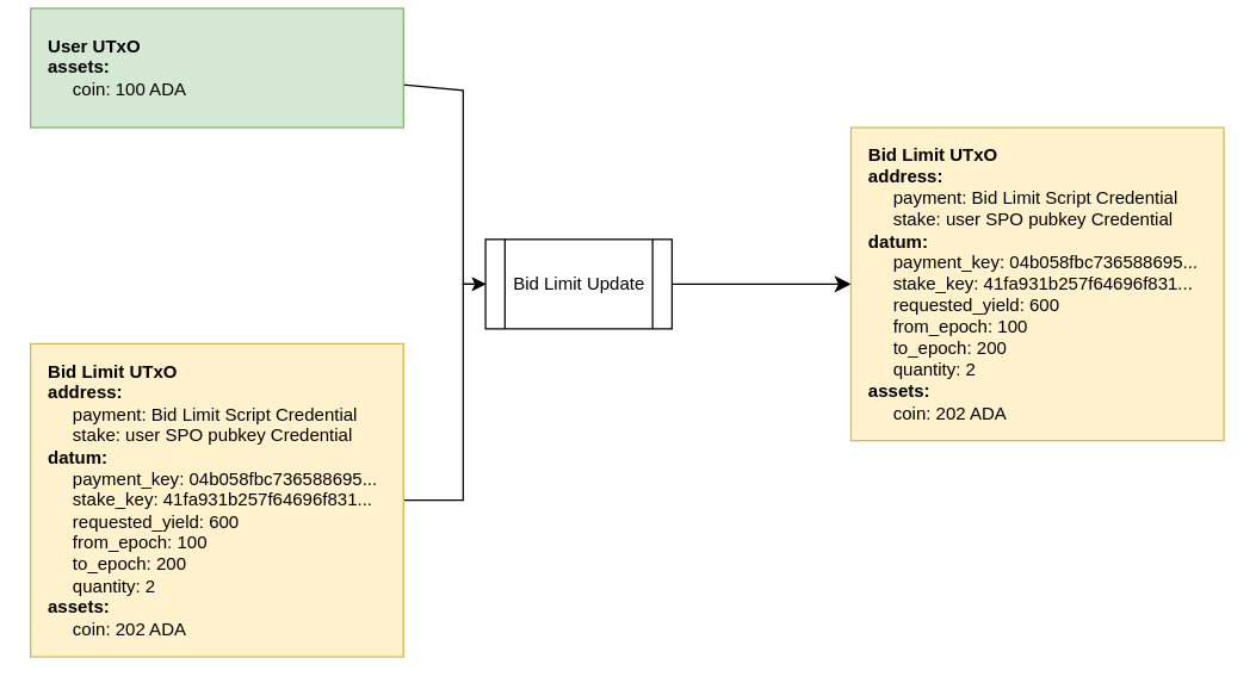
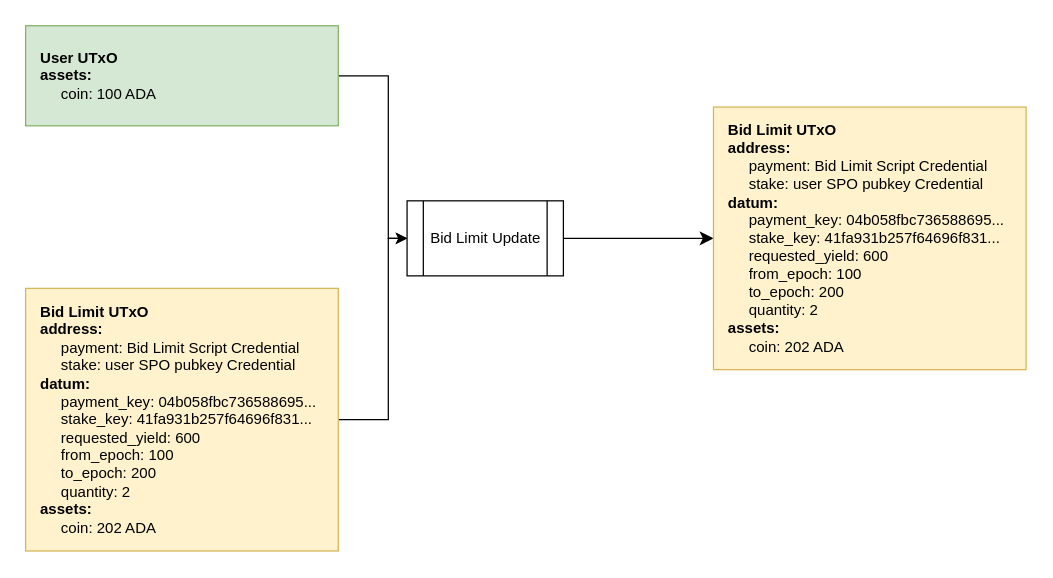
- <mxCell id="3" value="&amp;nbsp; &amp;nbsp;&lt;b&gt;User UTxO&lt;/b&gt;&lt;br&gt;&lt;b&gt;&amp;nbsp; &amp;nbsp;assets:&lt;/b&gt;&lt;br&gt;&lt;span style=&quot;font-weight: bold; white-space: pre;&quot;&gt;&#09;&lt;/span&gt;coin: 100 ADA" style="rounded=0;whiteSpace=wrap;html=1;align=left;fillColor=#d5e8d4;strokeColor=#82b366;" parent="1" vertex="1"><mxGeometry x="20" y="5" width="250" height="80" as="geometry" /></mxCell>
+ <mxCell id="3" value="&amp;nbsp; &amp;nbsp;&lt;b&gt;User UTxO&lt;/b&gt;&lt;br&gt;&lt;b&gt;&amp;nbsp; &amp;nbsp;assets:&lt;/b&gt;&lt;br&gt;&lt;span style=&quot;font-weight: bold; white-space: pre;&quot;&gt;&#09;&lt;/span&gt;coin: 100 ADA" style="rounded=0;whiteSpace=wrap;html=1;align=left;fillColor=#d5e8d4;strokeColor=#82b366;" parent="1" vertex="1"><mxGeometry x="20" y="20" width="250" height="80" as="geometry" /></mxCell>
